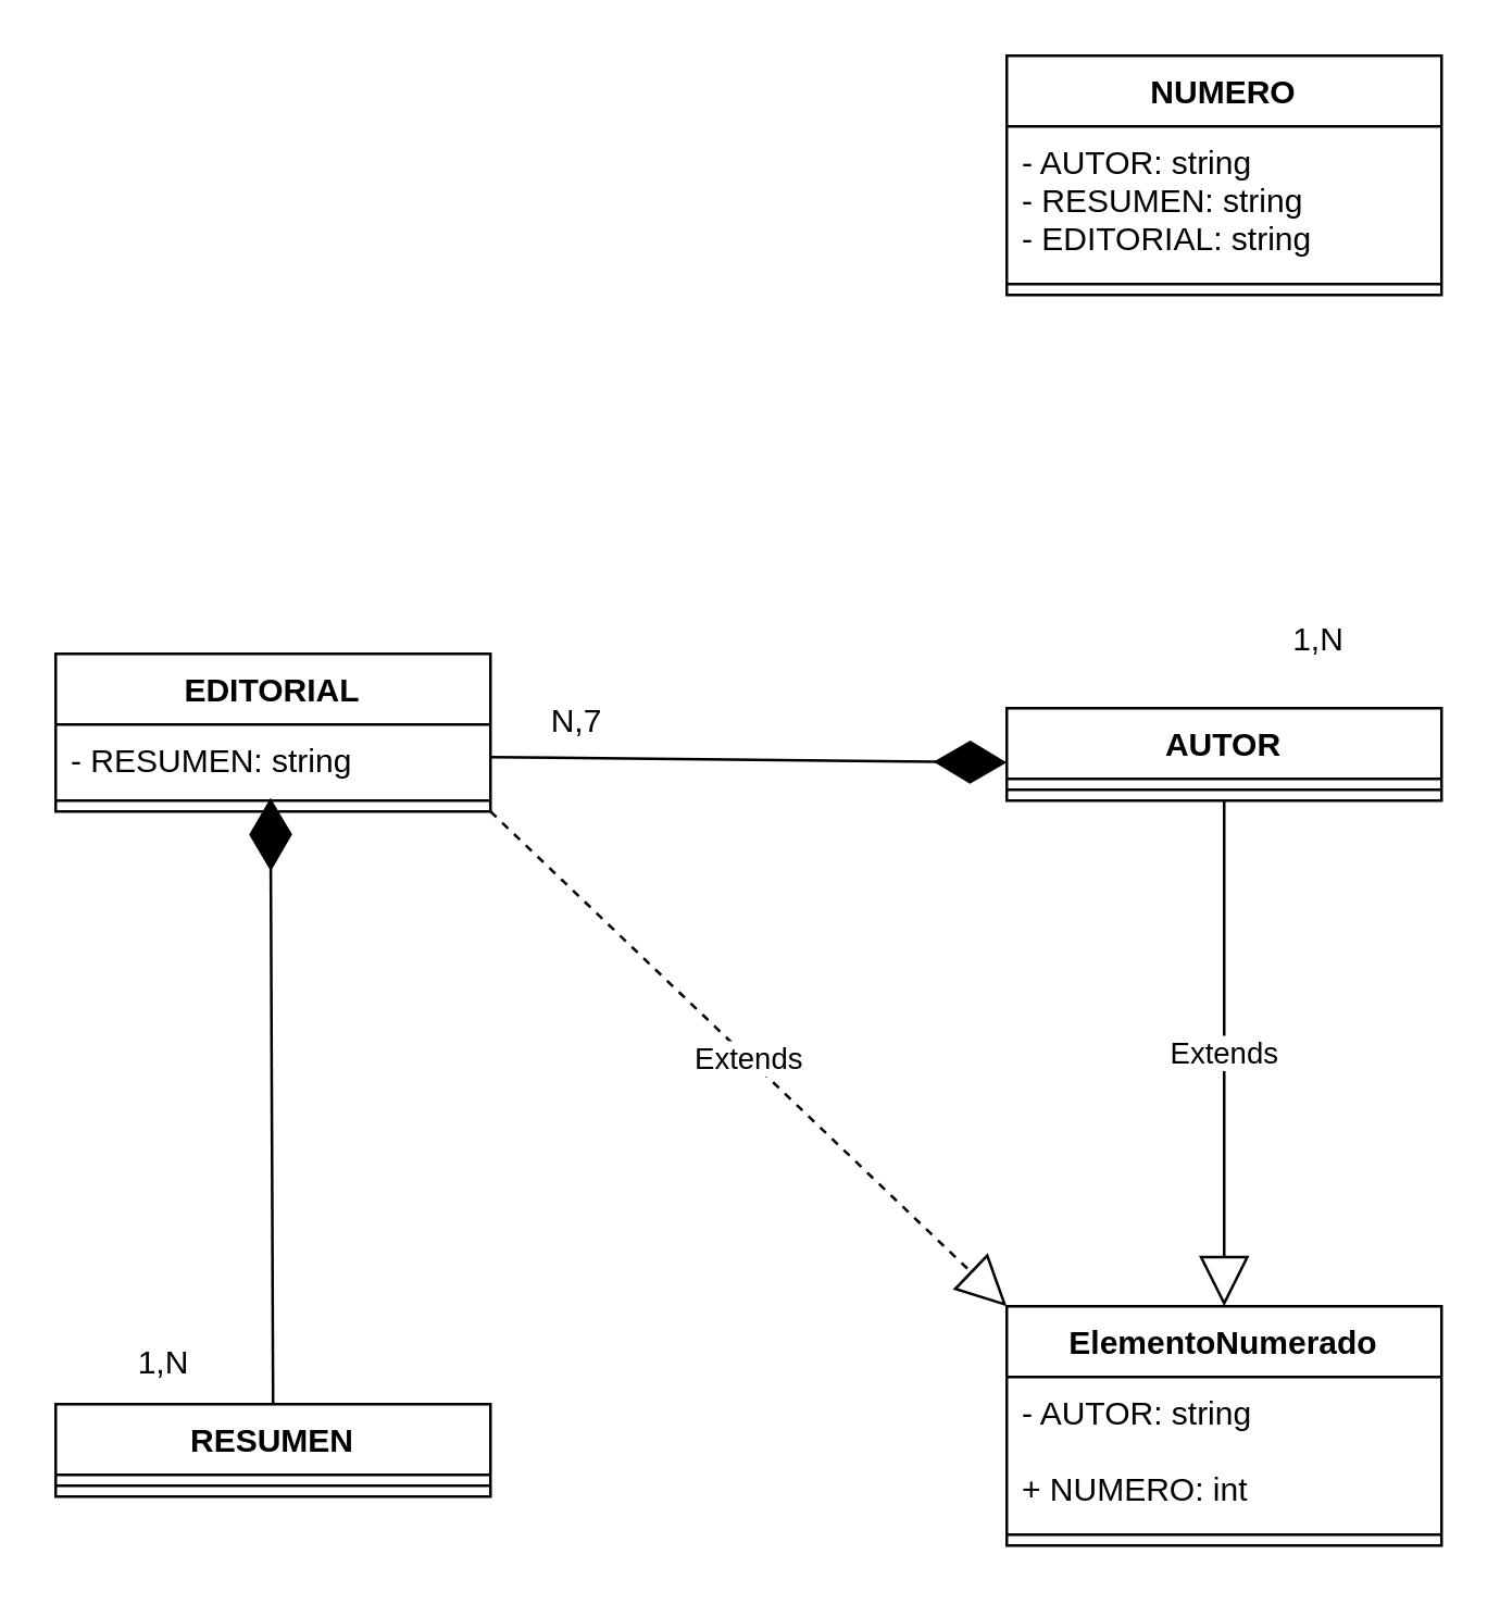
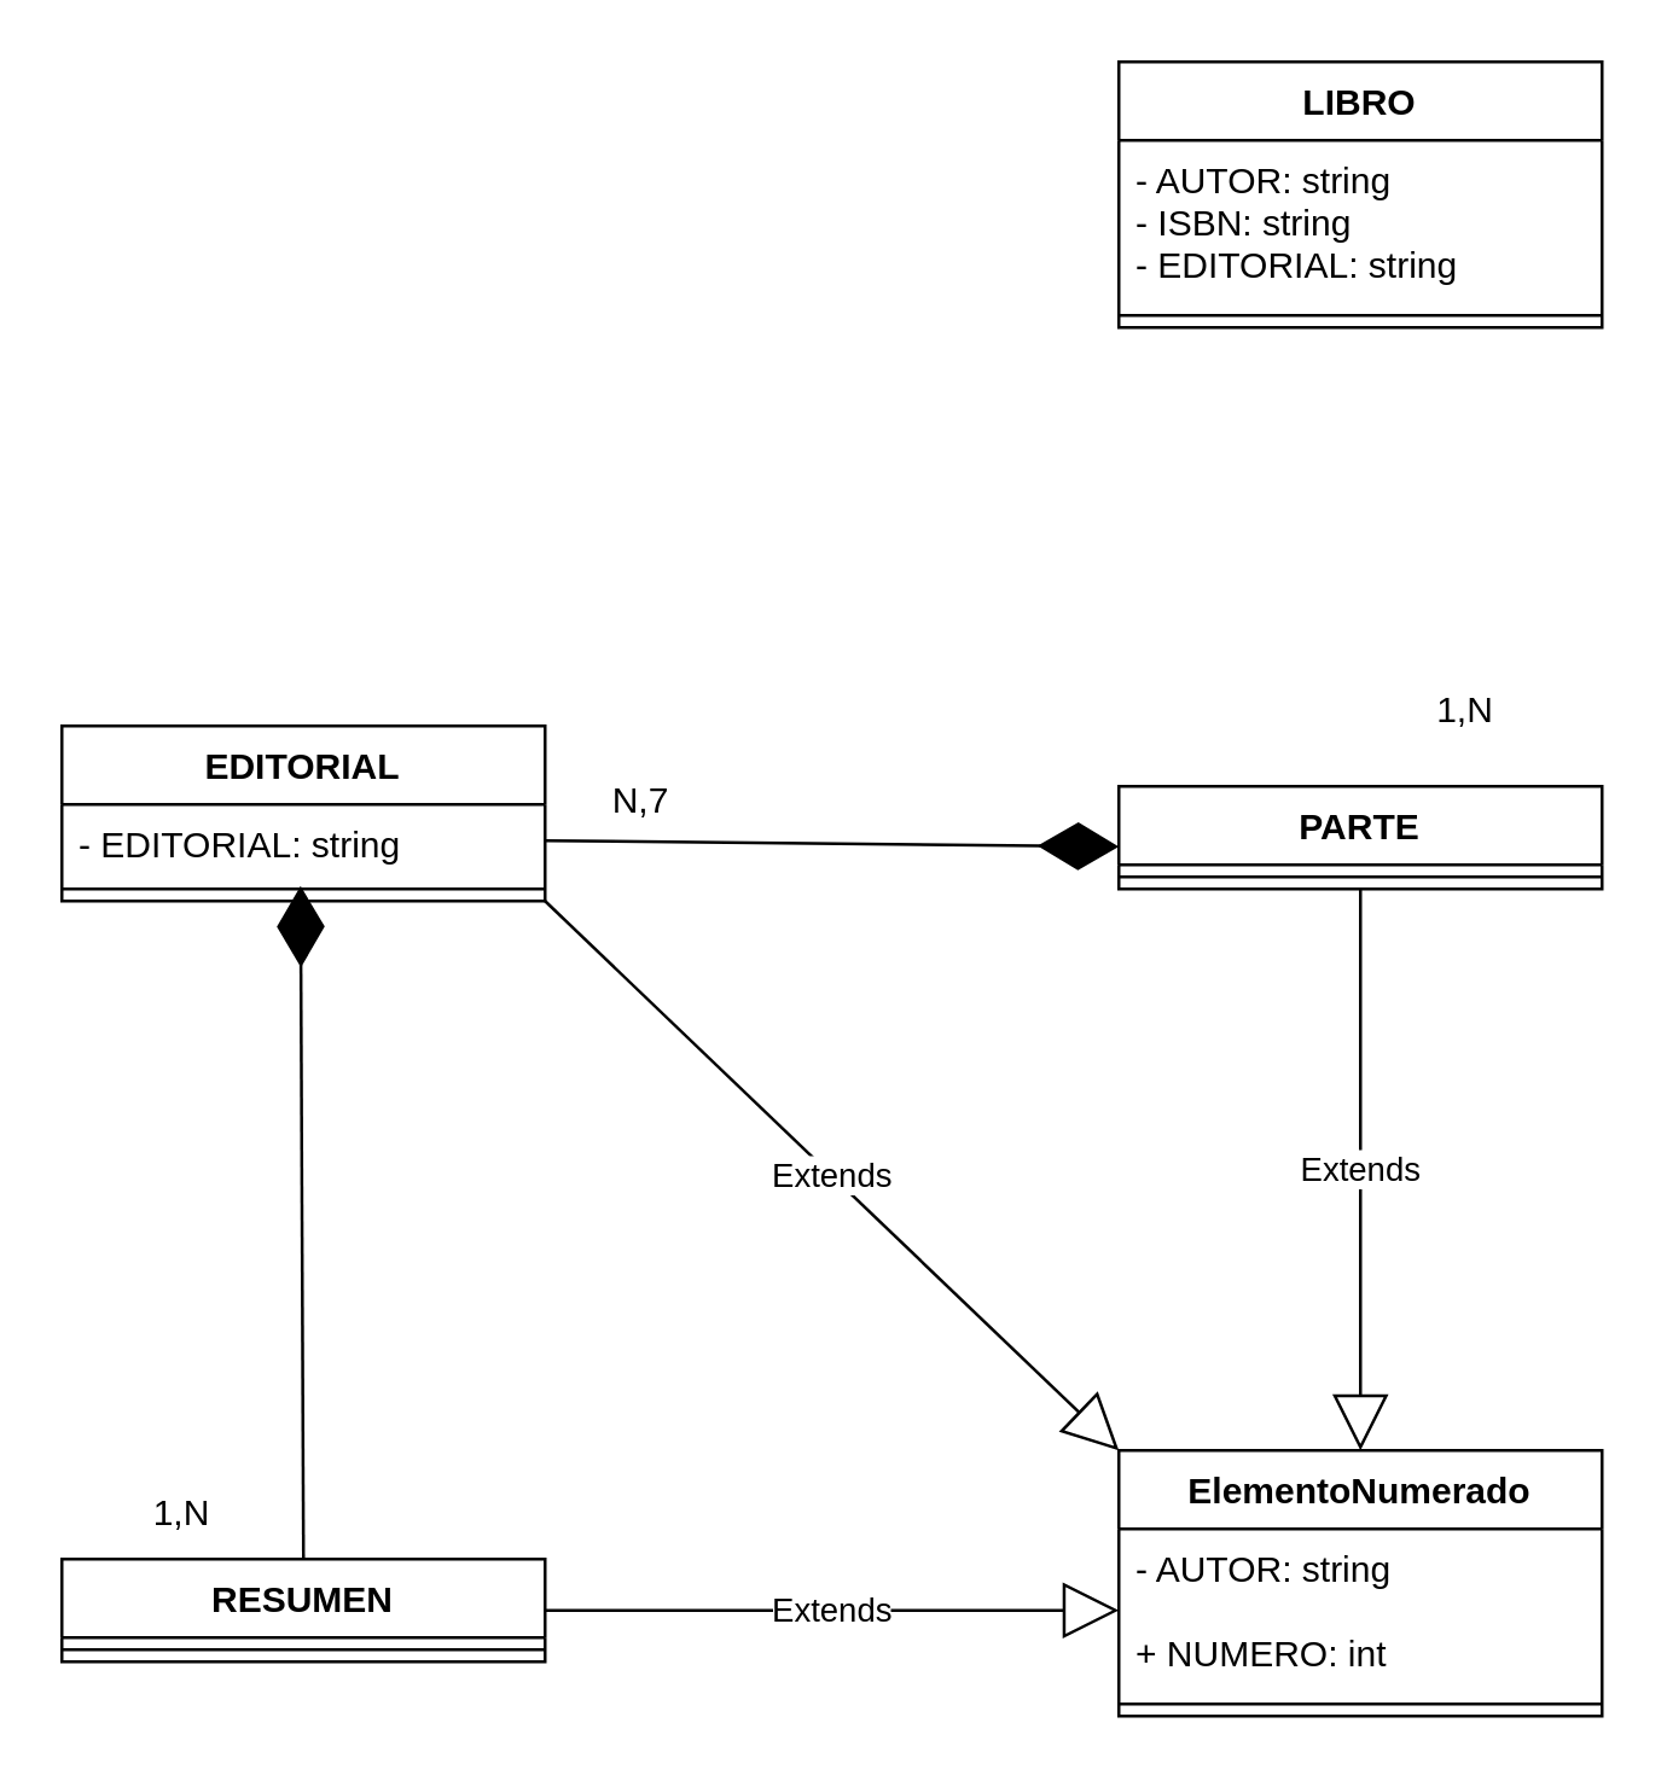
- <mxCell id="2" value="NUMERO" style="swimlane;fontStyle=1;align=center;verticalAlign=top;childLayout=stackLayout;horizontal=1;startSize=26;horizontalStack=0;resizeParent=1;resizeParentMax=0;resizeLast=0;collapsible=1;marginBottom=0;" vertex="1" parent="1"><mxGeometry x="370" y="20" width="160" height="88" as="geometry" /></mxCell>
+ <mxCell id="2" value="LIBRO" style="swimlane;fontStyle=1;align=center;verticalAlign=top;childLayout=stackLayout;horizontal=1;startSize=26;horizontalStack=0;resizeParent=1;resizeParentMax=0;resizeLast=0;collapsible=1;marginBottom=0;" vertex="1" parent="1"><mxGeometry x="370" y="20" width="160" height="88" as="geometry" /></mxCell>
- <mxCell id="3" value="- AUTOR: string&#10;- RESUMEN: string&#10;- EDITORIAL: string&#10;&#10;" style="text;strokeColor=none;fillColor=none;align=left;verticalAlign=top;spacingLeft=4;spacingRight=4;overflow=hidden;rotatable=0;points=[[0,0.5],[1,0.5]];portConstraint=eastwest;" vertex="1" parent="2"><mxGeometry y="26" width="160" height="54" as="geometry" /></mxCell>
+ <mxCell id="3" value="- AUTOR: string&#10;- ISBN: string&#10;- EDITORIAL: string&#10;&#10;" style="text;strokeColor=none;fillColor=none;align=left;verticalAlign=top;spacingLeft=4;spacingRight=4;overflow=hidden;rotatable=0;points=[[0,0.5],[1,0.5]];portConstraint=eastwest;" vertex="1" parent="2"><mxGeometry y="26" width="160" height="54" as="geometry" /></mxCell>
- <mxCell id="5" value="AUTOR" style="swimlane;fontStyle=1;align=center;verticalAlign=top;childLayout=stackLayout;horizontal=1;startSize=26;horizontalStack=0;resizeParent=1;resizeParentMax=0;resizeLast=0;collapsible=1;marginBottom=0;" vertex="1" parent="1"><mxGeometry x="370" y="260" width="160" height="34" as="geometry" /></mxCell>
+ <mxCell id="5" value="PARTE" style="swimlane;fontStyle=1;align=center;verticalAlign=top;childLayout=stackLayout;horizontal=1;startSize=26;horizontalStack=0;resizeParent=1;resizeParentMax=0;resizeLast=0;collapsible=1;marginBottom=0;" vertex="1" parent="1"><mxGeometry x="370" y="260" width="160" height="34" as="geometry" /></mxCell>
- <mxCell id="8" value="- RESUMEN: string&#10;" style="text;strokeColor=none;fillColor=none;align=left;verticalAlign=top;spacingLeft=4;spacingRight=4;overflow=hidden;rotatable=0;points=[[0,0.5],[1,0.5]];portConstraint=eastwest;" vertex="1" parent="7"><mxGeometry y="26" width="160" height="24" as="geometry" /></mxCell>
+ <mxCell id="8" value="- EDITORIAL: string&#10;" style="text;strokeColor=none;fillColor=none;align=left;verticalAlign=top;spacingLeft=4;spacingRight=4;overflow=hidden;rotatable=0;points=[[0,0.5],[1,0.5]];portConstraint=eastwest;" vertex="1" parent="7"><mxGeometry y="26" width="160" height="24" as="geometry" /></mxCell>
- <mxCell id="19" value="Extends" style="endArrow=block;endSize=16;endFill=0;html=1;rounded=0;entryX=0;entryY=0;entryDx=0;entryDy=0;exitX=1;exitY=1;exitDx=0;exitDy=0;dashed=1;" edge="1" parent="1" source="7" target="14"><mxGeometry width="160" relative="1" as="geometry"><mxPoint x="190" y="400" as="sourcePoint" /><mxPoint x="340" y="370" as="targetPoint" /></mxGeometry></mxCell>
+ <mxCell id="19" value="Extends" style="endArrow=block;endSize=16;endFill=0;html=1;rounded=0;entryX=0;entryY=0;entryDx=0;entryDy=0;exitX=1;exitY=1;exitDx=0;exitDy=0;" edge="1" parent="1" source="7" target="14"><mxGeometry width="160" relative="1" as="geometry"><mxPoint x="190" y="400" as="sourcePoint" /><mxPoint x="340" y="370" as="targetPoint" /></mxGeometry></mxCell>
+ <mxCell id="18" value="Extends" style="endArrow=block;endSize=16;endFill=0;html=1;rounded=0;entryX=0;entryY=0.5;entryDx=0;entryDy=0;exitX=1;exitY=0.5;exitDx=0;exitDy=0;" edge="1" parent="1" source="10" target="15"><mxGeometry width="160" relative="1" as="geometry"><mxPoint x="230" y="450" as="sourcePoint" /><mxPoint x="360" y="510" as="targetPoint" /></mxGeometry></mxCell>
